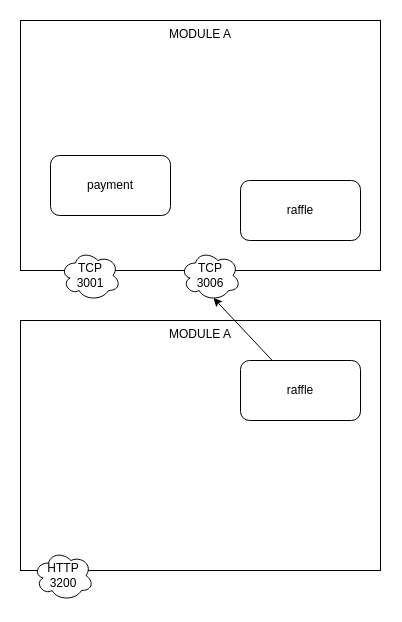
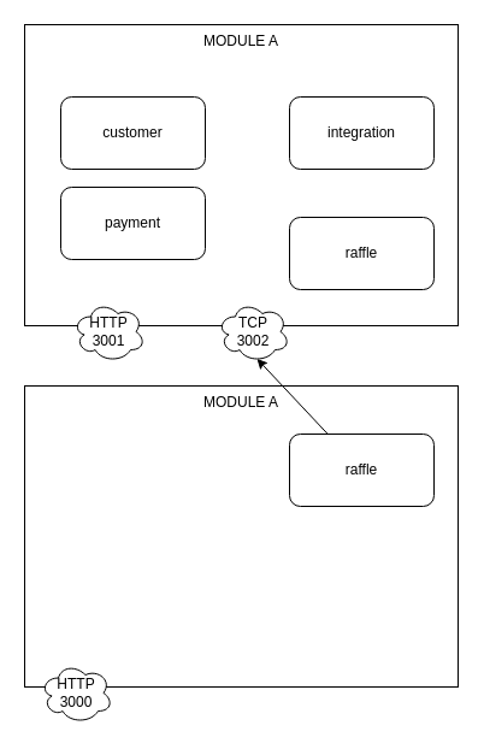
+ <mxCell id="4" value="customer" style="rounded=1;whiteSpace=wrap;html=1;" vertex="1" parent="1"><mxGeometry x="50" y="80" width="120" height="60" as="geometry" /></mxCell>
+ <mxCell id="5" value="integration" style="rounded=1;whiteSpace=wrap;html=1;" vertex="1" parent="1"><mxGeometry x="240" y="80" width="120" height="60" as="geometry" /></mxCell>
- <mxCell id="10" value="TCP &lt;br&gt;3001" style="ellipse;shape=cloud;whiteSpace=wrap;html=1;" vertex="1" parent="1"><mxGeometry x="60" y="250" width="60" height="50" as="geometry" /></mxCell>
+ <mxCell id="10" value="HTTP &lt;br&gt;3001" style="ellipse;shape=cloud;whiteSpace=wrap;html=1;" vertex="1" parent="1"><mxGeometry x="60" y="250" width="60" height="50" as="geometry" /></mxCell>
- <mxCell id="11" value="TCP&lt;br&gt;3006" style="ellipse;shape=cloud;whiteSpace=wrap;html=1;" vertex="1" parent="1"><mxGeometry x="180" y="250" width="60" height="50" as="geometry" /></mxCell>
+ <mxCell id="11" value="TCP&lt;br&gt;3002" style="ellipse;shape=cloud;whiteSpace=wrap;html=1;" vertex="1" parent="1"><mxGeometry x="180" y="250" width="60" height="50" as="geometry" /></mxCell>
- <mxCell id="12" value="HTTP &lt;br&gt;3200" style="ellipse;shape=cloud;whiteSpace=wrap;html=1;" vertex="1" parent="1"><mxGeometry x="33" y="550" width="60" height="50" as="geometry" /></mxCell>
+ <mxCell id="12" value="HTTP &lt;br&gt;3000" style="ellipse;shape=cloud;whiteSpace=wrap;html=1;" vertex="1" parent="1"><mxGeometry x="33" y="550" width="60" height="50" as="geometry" /></mxCell>
